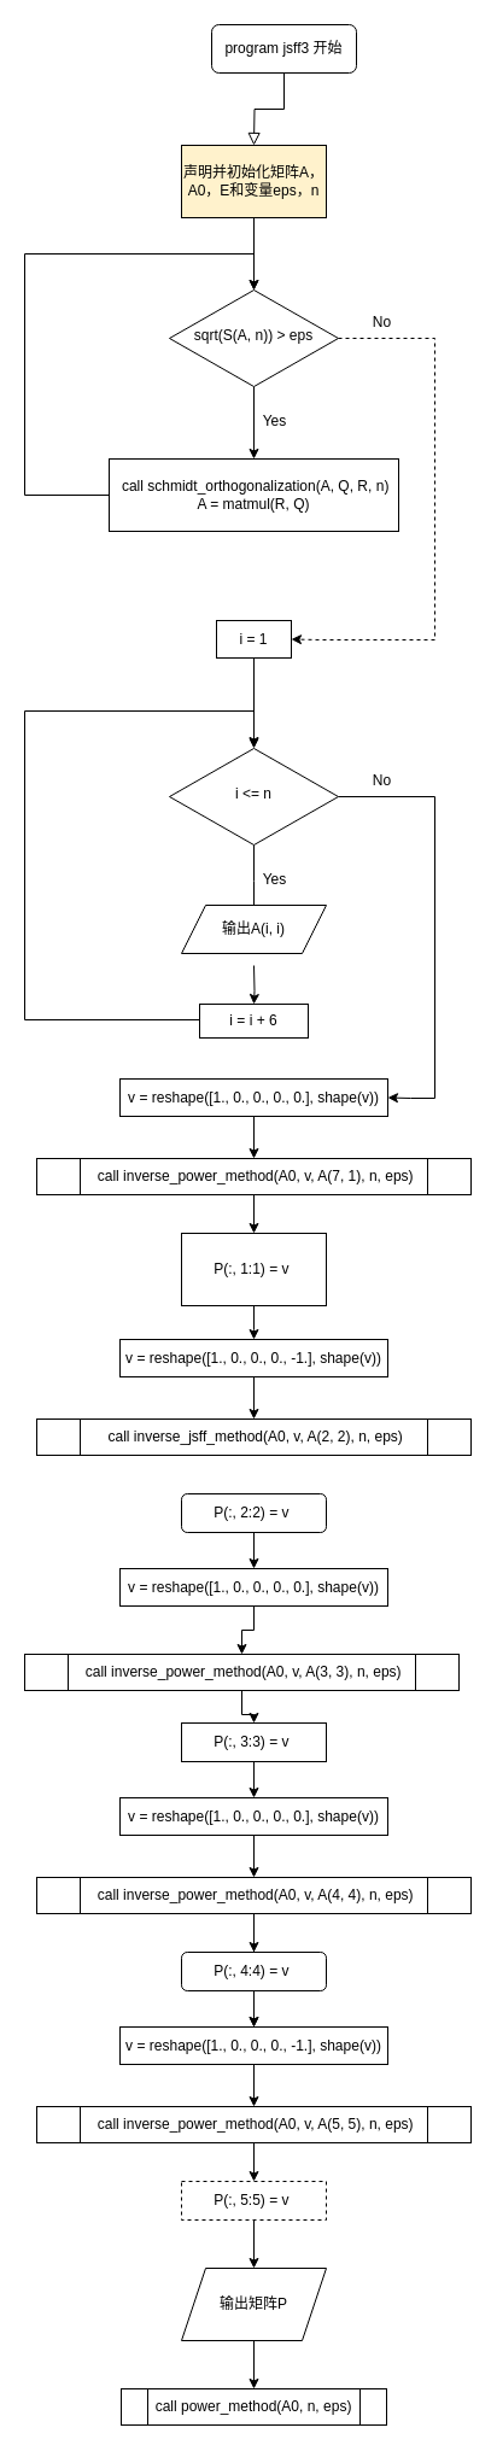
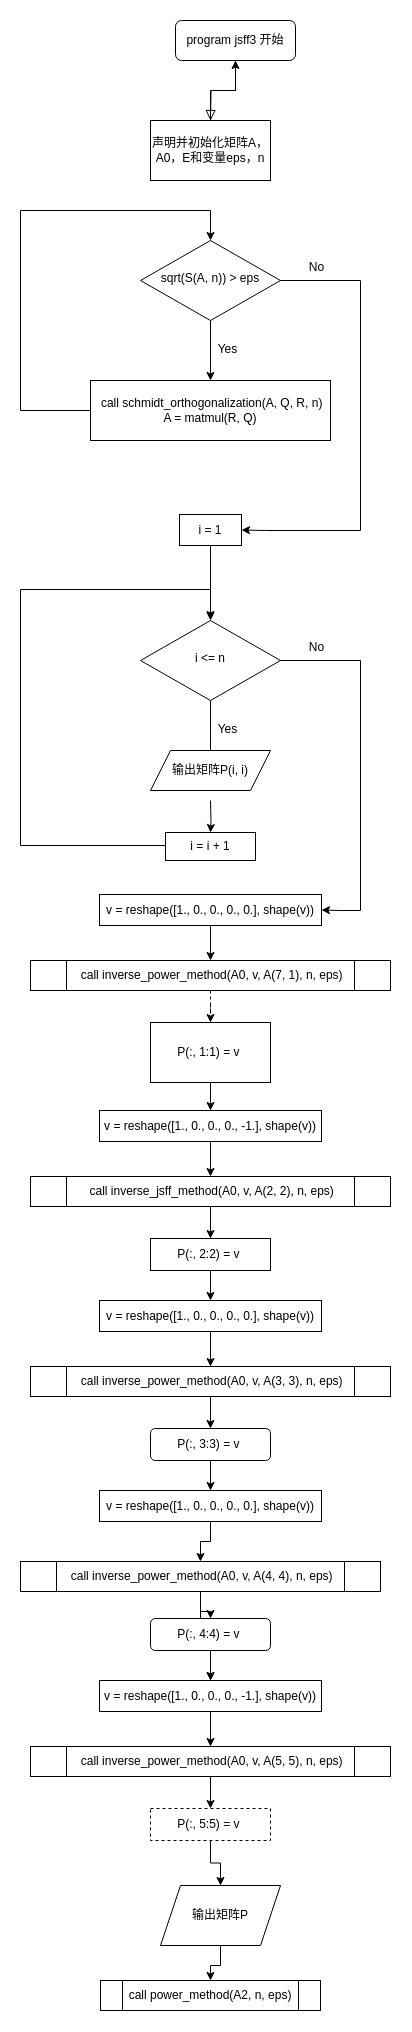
- <mxCell id="8" value="声明并初始化矩阵A，A0，E和变量eps，n" style="rounded=0;whiteSpace=wrap;html=1;fillColor=#fff2cc;" parent="1" vertex="1"><mxGeometry x="150" y="120" width="120" height="60" as="geometry" /></mxCell>
+ <mxCell id="8" value="声明并初始化矩阵A，A0，E和变量eps，n" style="rounded=0;whiteSpace=wrap;html=1;" parent="1" vertex="1"><mxGeometry x="150" y="120" width="120" height="60" as="geometry" /></mxCell>
- <mxCell id="7" value="" style="edgeStyle=orthogonalEdgeStyle;rounded=0;orthogonalLoop=1;jettySize=auto;html=1;" parent="1" source="8" target="6" edge="1"><mxGeometry relative="1" as="geometry" /></mxCell>
+ <mxCell id="7" value="" style="edgeStyle=orthogonalEdgeStyle;rounded=0;orthogonalLoop=1;jettySize=auto;html=1;" parent="1" source="8" target="3" edge="1"><mxGeometry relative="1" as="geometry" /></mxCell>
- <mxCell id="5" style="edgeStyle=orthogonalEdgeStyle;rounded=0;orthogonalLoop=1;jettySize=auto;html=1;entryX=1;entryY=0.5;entryDx=0;entryDy=0;dashed=1;" parent="1" source="6" target="13" edge="1"><mxGeometry relative="1" as="geometry"><mxPoint x="390" y="530" as="targetPoint" /><Array as="points"><mxPoint x="360" y="280" /><mxPoint x="360" y="530" /><mxPoint x="265" y="530" /></Array></mxGeometry></mxCell>
+ <mxCell id="5" style="edgeStyle=orthogonalEdgeStyle;rounded=0;orthogonalLoop=1;jettySize=auto;html=1;entryX=1;entryY=0.5;entryDx=0;entryDy=0;" parent="1" source="6" target="13" edge="1"><mxGeometry relative="1" as="geometry"><mxPoint x="390" y="530" as="targetPoint" /><Array as="points"><mxPoint x="360" y="280" /><mxPoint x="360" y="530" /><mxPoint x="265" y="530" /></Array></mxGeometry></mxCell>
- <mxCell id="23" value="输出A(i, i)" style="shape=parallelogram;perimeter=parallelogramPerimeter;whiteSpace=wrap;html=1;fixedSize=1;" parent="1" vertex="1"><mxGeometry x="150" y="750" width="120" height="40" as="geometry" /></mxCell>
+ <mxCell id="23" value="输出矩阵P(i, i)" style="shape=parallelogram;perimeter=parallelogramPerimeter;whiteSpace=wrap;html=1;fixedSize=1;" parent="1" vertex="1"><mxGeometry x="150" y="750" width="120" height="40" as="geometry" /></mxCell>
- <mxCell id="57" value="i = i + 6" style="whiteSpace=wrap;html=1;" vertex="1" parent="1"><mxGeometry x="165" y="832" width="90" height="28" as="geometry" /></mxCell>
+ <mxCell id="57" value="i = i + 1" style="whiteSpace=wrap;html=1;" vertex="1" parent="1"><mxGeometry x="165" y="832" width="90" height="28" as="geometry" /></mxCell>
- <mxCell id="24" value="" style="edgeStyle=orthogonalEdgeStyle;rounded=0;orthogonalLoop=1;jettySize=auto;html=1;" parent="1" source="25" target="27" edge="1"><mxGeometry relative="1" as="geometry" /></mxCell>
+ <mxCell id="24" value="" style="edgeStyle=orthogonalEdgeStyle;rounded=0;orthogonalLoop=1;jettySize=auto;html=1;dashed=1;" parent="1" source="25" target="27" edge="1"><mxGeometry relative="1" as="geometry" /></mxCell>
+ <mxCell id="30" value="" style="edgeStyle=orthogonalEdgeStyle;rounded=0;orthogonalLoop=1;jettySize=auto;html=1;" parent="1" source="31" target="33" edge="1"><mxGeometry relative="1" as="geometry" /></mxCell>
- <mxCell id="33" value="P(:, 2:2) = v&amp;nbsp;" style="whiteSpace=wrap;html=1;rounded=1;" parent="1" vertex="1"><mxGeometry x="150" y="1238" width="120" height="32" as="geometry" /></mxCell>
+ <mxCell id="33" value="P(:, 2:2) = v&amp;nbsp;" style="whiteSpace=wrap;html=1;" parent="1" vertex="1"><mxGeometry x="150" y="1238" width="120" height="32" as="geometry" /></mxCell>
- <mxCell id="37" value="&amp;nbsp;call inverse_power_method(A0, v, A(3, 3), n, eps)" style="shape=process;whiteSpace=wrap;html=1;backgroundOutline=1;" parent="1" vertex="1"><mxGeometry x="20" y="1371" width="360" height="30" as="geometry" /></mxCell>
+ <mxCell id="37" value="&amp;nbsp;call inverse_power_method(A0, v, A(3, 3), n, eps)" style="shape=process;whiteSpace=wrap;html=1;backgroundOutline=1;" parent="1" vertex="1"><mxGeometry x="30" y="1366" width="360" height="30" as="geometry" /></mxCell>
- <mxCell id="39" value="P(:, 3:3) = v&amp;nbsp;" style="whiteSpace=wrap;html=1;" parent="1" vertex="1"><mxGeometry x="150" y="1428" width="120" height="32" as="geometry" /></mxCell>
+ <mxCell id="39" value="P(:, 3:3) = v&amp;nbsp;" style="whiteSpace=wrap;html=1;rounded=1;" parent="1" vertex="1"><mxGeometry x="150" y="1428" width="120" height="32" as="geometry" /></mxCell>
- <mxCell id="44" value="&amp;nbsp;call inverse_power_method(A0, v, A(4, 4), n, eps)" style="shape=process;whiteSpace=wrap;html=1;backgroundOutline=1;" parent="1" vertex="1"><mxGeometry x="30" y="1556" width="360" height="30" as="geometry" /></mxCell>
+ <mxCell id="44" value="&amp;nbsp;call inverse_power_method(A0, v, A(4, 4), n, eps)" style="shape=process;whiteSpace=wrap;html=1;backgroundOutline=1;" parent="1" vertex="1"><mxGeometry x="20" y="1561" width="360" height="30" as="geometry" /></mxCell>
- <mxCell id="54" value="输出矩阵P" style="shape=parallelogram;perimeter=parallelogramPerimeter;whiteSpace=wrap;html=1;fixedSize=1;" parent="1" vertex="1"><mxGeometry x="150" y="1880" width="120" height="60" as="geometry" /></mxCell>
+ <mxCell id="54" value="输出矩阵P" style="shape=parallelogram;perimeter=parallelogramPerimeter;whiteSpace=wrap;html=1;fixedSize=1;" parent="1" vertex="1"><mxGeometry x="160" y="1885" width="120" height="60" as="geometry" /></mxCell>
- <mxCell id="55" value="call power_method(A0, n, eps)" style="shape=process;whiteSpace=wrap;html=1;backgroundOutline=1;" parent="1" vertex="1"><mxGeometry x="100" y="1980" width="220" height="30" as="geometry" /></mxCell>
+ <mxCell id="55" value="call power_method(A2, n, eps)" style="shape=process;whiteSpace=wrap;html=1;backgroundOutline=1;" parent="1" vertex="1"><mxGeometry x="100" y="1980" width="220" height="30" as="geometry" /></mxCell>
